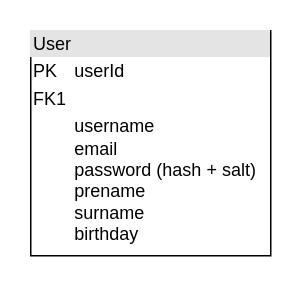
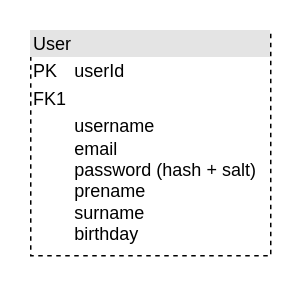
- <mxCell id="2" value="&lt;div style=&quot;box-sizing: border-box ; width: 100% ; background: #e4e4e4 ; padding: 2px&quot;&gt;User&lt;br&gt;&lt;/div&gt;&lt;table style=&quot;width: 100% ; font-size: 1em&quot; cellspacing=&quot;0&quot; cellpadding=&quot;2&quot;&gt;&lt;tbody&gt;&lt;tr&gt;&lt;td&gt;PK&lt;/td&gt;&lt;td style=&quot;line-height: 120%&quot;&gt;userId&lt;/td&gt;&lt;/tr&gt;&lt;tr&gt;&lt;td&gt;FK1&lt;br&gt;&lt;/td&gt;&lt;td style=&quot;line-height: 120%&quot;&gt;&lt;br&gt;&lt;/td&gt;&lt;/tr&gt;&lt;tr&gt;&lt;td&gt;&lt;br&gt;&lt;/td&gt;&lt;td style=&quot;line-height: 120%&quot;&gt;username&lt;br&gt;email&lt;br&gt;password (hash + salt)&lt;br&gt;prename&lt;br&gt;surname&lt;br&gt;birthday&lt;br&gt;&lt;/td&gt;&lt;/tr&gt;&lt;/tbody&gt;&lt;/table&gt;" style="verticalAlign=top;align=left;overflow=fill;html=1;" vertex="1" parent="1"><mxGeometry x="20" y="20" width="160" height="150" as="geometry" /></mxCell>
+ <mxCell id="2" value="&lt;div style=&quot;box-sizing: border-box ; width: 100% ; background: #e4e4e4 ; padding: 2px&quot;&gt;User&lt;br&gt;&lt;/div&gt;&lt;table style=&quot;width: 100% ; font-size: 1em&quot; cellspacing=&quot;0&quot; cellpadding=&quot;2&quot;&gt;&lt;tbody&gt;&lt;tr&gt;&lt;td&gt;PK&lt;/td&gt;&lt;td style=&quot;line-height: 120%&quot;&gt;userId&lt;/td&gt;&lt;/tr&gt;&lt;tr&gt;&lt;td&gt;FK1&lt;br&gt;&lt;/td&gt;&lt;td style=&quot;line-height: 120%&quot;&gt;&lt;br&gt;&lt;/td&gt;&lt;/tr&gt;&lt;tr&gt;&lt;td&gt;&lt;br&gt;&lt;/td&gt;&lt;td style=&quot;line-height: 120%&quot;&gt;username&lt;br&gt;email&lt;br&gt;password (hash + salt)&lt;br&gt;prename&lt;br&gt;surname&lt;br&gt;birthday&lt;br&gt;&lt;/td&gt;&lt;/tr&gt;&lt;/tbody&gt;&lt;/table&gt;" style="verticalAlign=top;align=left;overflow=fill;html=1;dashed=1;" vertex="1" parent="1"><mxGeometry x="20" y="20" width="160" height="150" as="geometry" /></mxCell>
